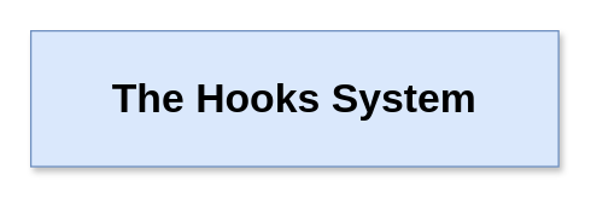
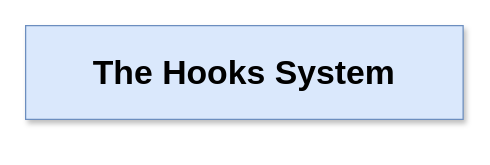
- <mxCell id="2" value="The Hooks System" style="rounded=0;whiteSpace=wrap;html=1;align=center;fontStyle=1;fillColor=#dae8fc;strokeColor=#6c8ebf;shadow=1;fontSize=27;" vertex="1" parent="1"><mxGeometry x="20" y="20" width="350" height="90" as="geometry" /></mxCell>
+ <mxCell id="2" value="The Hooks System" style="rounded=0;whiteSpace=wrap;html=1;align=center;fontStyle=1;fillColor=#dae8fc;strokeColor=#6c8ebf;shadow=1;fontSize=27;" vertex="1" parent="1"><mxGeometry x="20" y="20" width="350" height="75" as="geometry" /></mxCell>
